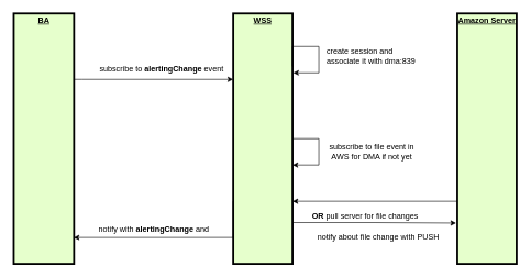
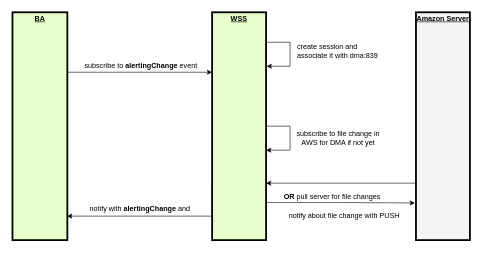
- <mxCell id="10" value="subscribe to &lt;b&gt;alertingChange&lt;/b&gt; event" style="text;html=1;align=center;verticalAlign=middle;resizable=0;points=[];autosize=1;strokeColor=none;" vertex="1" parent="1"><mxGeometry x="144" y="95" width="200" height="20" as="geometry" /></mxCell>
+ <mxCell id="10" value="subscribe to &lt;b&gt;alertingChange&lt;/b&gt; event" style="text;html=1;align=center;verticalAlign=middle;resizable=0;points=[];autosize=1;strokeColor=none;" vertex="1" parent="1"><mxGeometry x="134" y="100" width="200" height="20" as="geometry" /></mxCell>
- <mxCell id="9" value="&lt;p style=&quot;margin: 0px ; margin-top: 4px ; text-align: center ; text-decoration: underline&quot;&gt;&lt;strong&gt;Amazon Server&lt;/strong&gt;&lt;/p&gt;&lt;p style=&quot;margin: 0px ; margin-left: 8px&quot;&gt;&lt;br&gt;&lt;/p&gt;" style="verticalAlign=middle;align=center;overflow=fill;fontSize=12;fontFamily=Helvetica;html=1;rounded=0;fontStyle=1;strokeWidth=3;fillColor=#E6FFCC" parent="1" vertex="1"><mxGeometry x="693" y="20" width="90" height="380" as="geometry" /></mxCell>
+ <mxCell id="9" value="&lt;p style=&quot;margin: 0px ; margin-top: 4px ; text-align: center ; text-decoration: underline&quot;&gt;&lt;strong&gt;Amazon Server&lt;/strong&gt;&lt;/p&gt;&lt;p style=&quot;margin: 0px ; margin-left: 8px&quot;&gt;&lt;br&gt;&lt;/p&gt;" style="verticalAlign=middle;align=center;overflow=fill;fontSize=12;fontFamily=Helvetica;html=1;rounded=0;fontStyle=1;strokeWidth=3;fillColor=#f5f5f5;" parent="1" vertex="1"><mxGeometry x="693" y="20" width="90" height="380" as="geometry" /></mxCell>
- <mxCell id="14" value="subscribe to file event in&lt;br&gt;AWS for DMA if not yet" style="text;html=1;align=center;verticalAlign=middle;resizable=0;points=[];autosize=1;strokeColor=none;" vertex="1" parent="1"><mxGeometry x="488" y="215" width="150" height="30" as="geometry" /></mxCell>
+ <mxCell id="14" value="subscribe to file change in&lt;br&gt;AWS for DMA if not yet" style="text;html=1;align=center;verticalAlign=middle;resizable=0;points=[];autosize=1;strokeColor=none;" vertex="1" parent="1"><mxGeometry x="488" y="215" width="150" height="30" as="geometry" /></mxCell>
